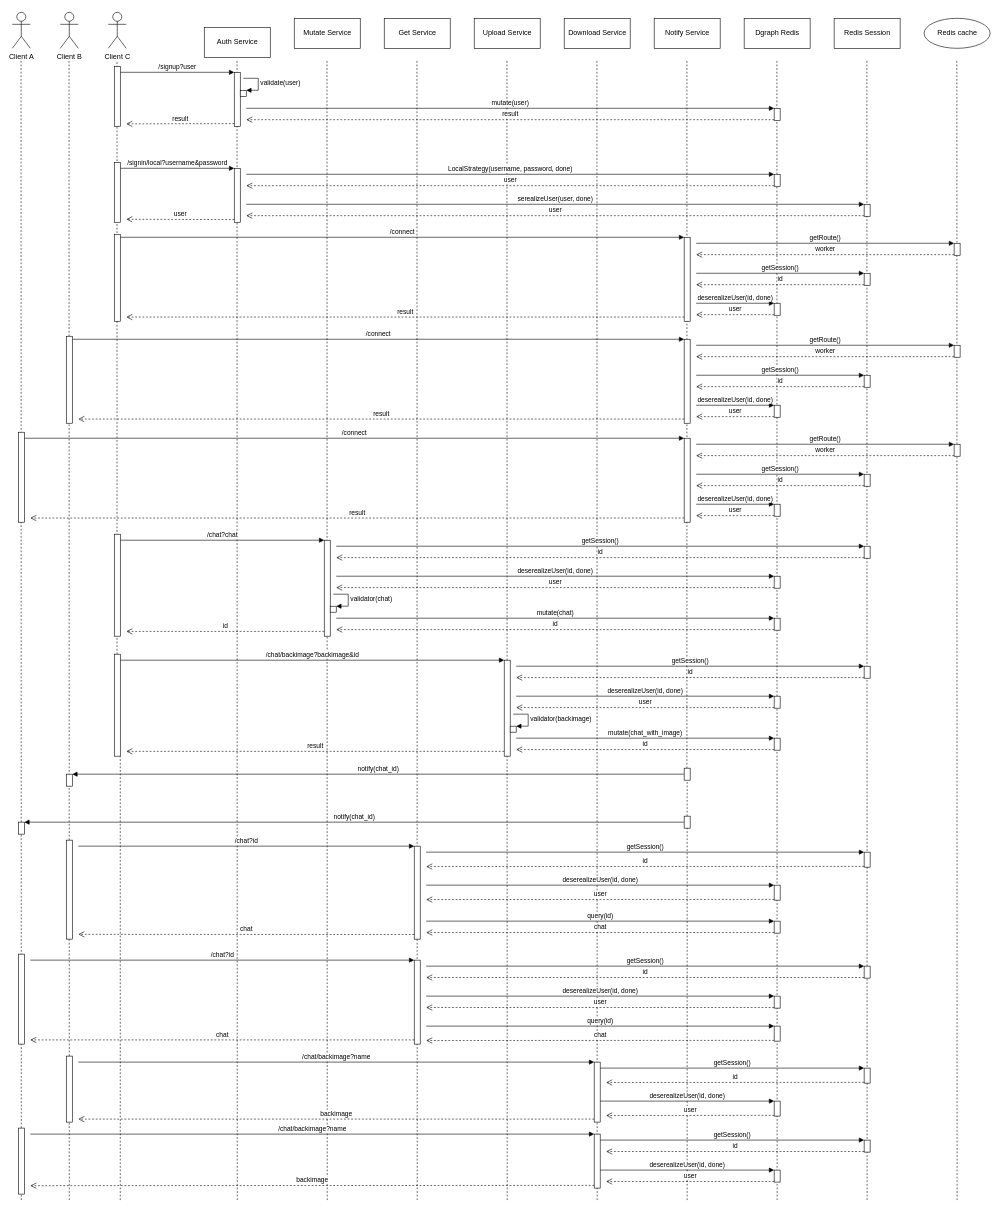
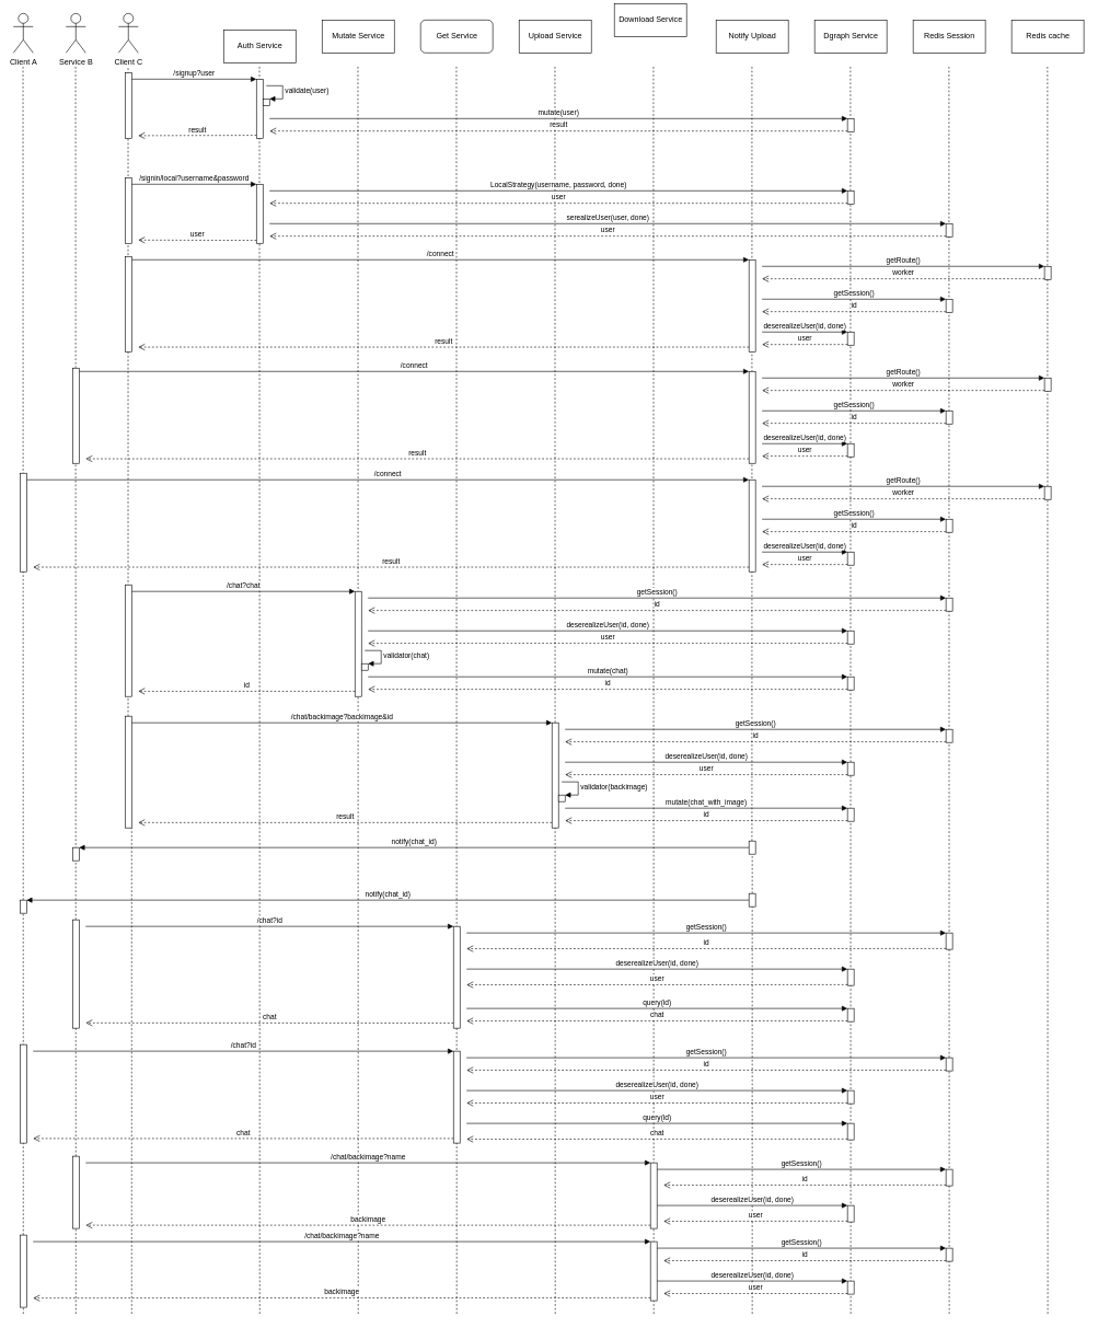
- <mxCell id="13" value="Get Service" style="html=1;" parent="1" vertex="1"><mxGeometry x="640" y="30" width="110" height="50" as="geometry" /></mxCell>
+ <mxCell id="13" value="Get Service" style="html=1;rounded=1;" parent="1" vertex="1"><mxGeometry x="640" y="30" width="110" height="50" as="geometry" /></mxCell>
- <mxCell id="17" value="Download Service" style="html=1;" parent="1" vertex="1"><mxGeometry x="940" y="30" width="110" height="50" as="geometry" /></mxCell>
+ <mxCell id="17" value="Download Service" style="html=1;" parent="1" vertex="1"><mxGeometry x="935" y="5" width="110" height="50" as="geometry" /></mxCell>
- <mxCell id="19" value="Notify Service" style="html=1;" parent="1" vertex="1"><mxGeometry x="1090" y="30" width="110" height="50" as="geometry" /></mxCell>
+ <mxCell id="19" value="Notify Upload" style="html=1;" parent="1" vertex="1"><mxGeometry x="1090" y="30" width="110" height="50" as="geometry" /></mxCell>
- <mxCell id="21" value="Dgraph Redis" style="html=1;" parent="1" vertex="1"><mxGeometry x="1240" y="30" width="110" height="50" as="geometry" /></mxCell>
+ <mxCell id="21" value="Dgraph Service" style="html=1;" parent="1" vertex="1"><mxGeometry x="1240" y="30" width="110" height="50" as="geometry" /></mxCell>
- <mxCell id="25" value="Redis cache" style="ellipse;html=1;" parent="1" vertex="1"><mxGeometry x="1540" y="30" width="110" height="50" as="geometry" /></mxCell>
+ <mxCell id="25" value="Redis cache" style="html=1;" parent="1" vertex="1"><mxGeometry x="1540" y="30" width="110" height="50" as="geometry" /></mxCell>
- <mxCell id="3" value="Client B" style="shape=umlActor;verticalLabelPosition=bottom;labelBackgroundColor=#ffffff;verticalAlign=top;html=1;" parent="1" vertex="1"><mxGeometry x="100" y="20" width="30" height="60" as="geometry" /></mxCell>
+ <mxCell id="3" value="Service B" style="shape=umlActor;verticalLabelPosition=bottom;labelBackgroundColor=#ffffff;verticalAlign=top;html=1;" parent="1" vertex="1"><mxGeometry x="100" y="20" width="30" height="60" as="geometry" /></mxCell>
